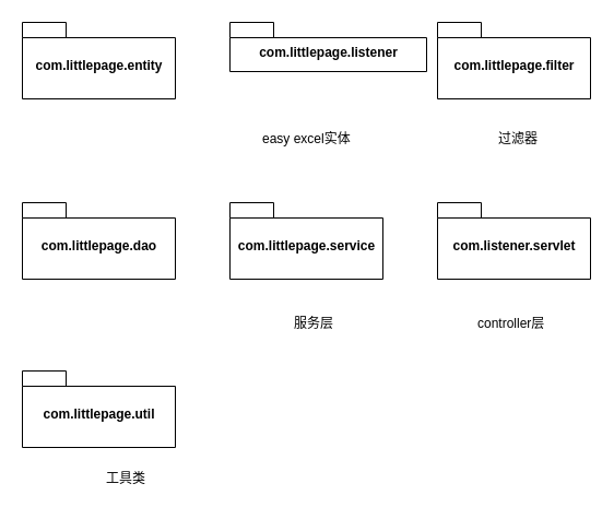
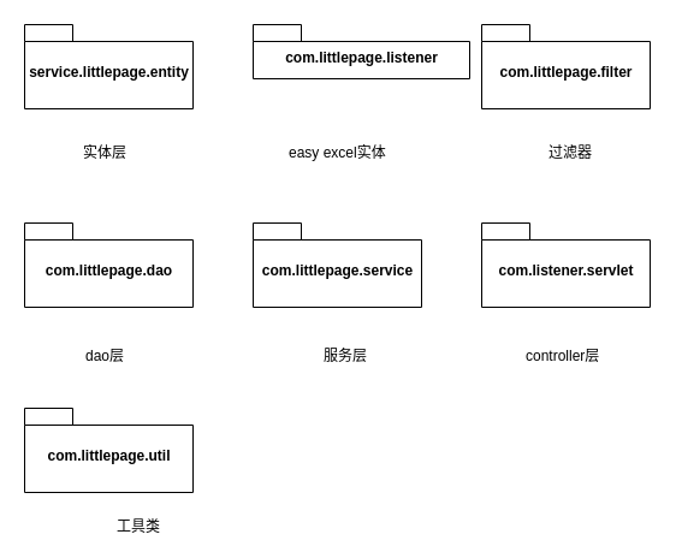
- <mxCell id="3" value="com.littlepage.entity" style="shape=folder;fontStyle=1;spacingTop=10;tabWidth=40;tabHeight=14;tabPosition=left;html=1;" parent="1" vertex="1"><mxGeometry x="20" y="20" width="140" height="70" as="geometry" /></mxCell>
+ <mxCell id="3" value="service.littlepage.entity" style="shape=folder;fontStyle=1;spacingTop=10;tabWidth=40;tabHeight=14;tabPosition=left;html=1;" parent="1" vertex="1"><mxGeometry x="20" y="20" width="140" height="70" as="geometry" /></mxCell>
+ <mxCell id="8" value="实体层" style="text;html=1;resizable=0;points=[];autosize=1;align=left;verticalAlign=top;spacingTop=-4;" parent="1" vertex="1"><mxGeometry x="67" y="117" width="46" height="14" as="geometry" /></mxCell>
+ <mxCell id="11" value="dao层" style="text;html=1;resizable=0;points=[];autosize=1;align=left;verticalAlign=top;spacingTop=-4;" parent="1" vertex="1"><mxGeometry x="69" y="286" width="42" height="14" as="geometry" /></mxCell>
